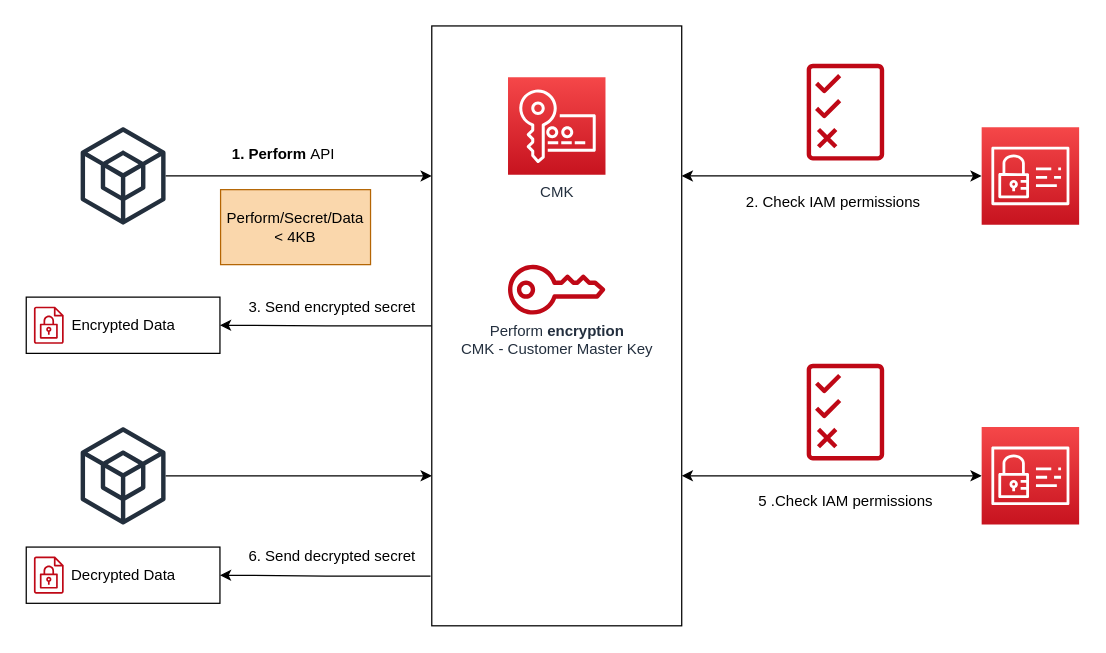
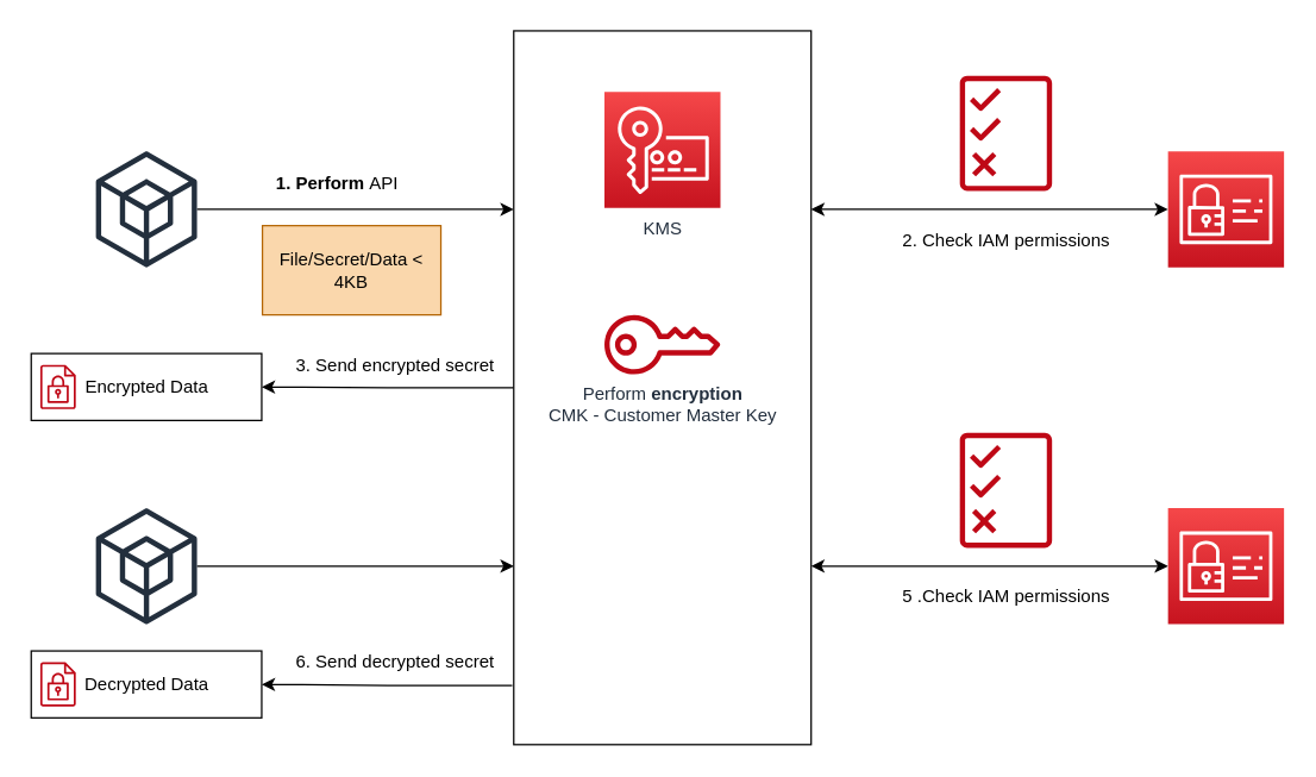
- <mxCell id="8" value="CMK" style="sketch=0;points=[[0,0,0],[0.25,0,0],[0.5,0,0],[0.75,0,0],[1,0,0],[0,1,0],[0.25,1,0],[0.5,1,0],[0.75,1,0],[1,1,0],[0,0.25,0],[0,0.5,0],[0,0.75,0],[1,0.25,0],[1,0.5,0],[1,0.75,0]];outlineConnect=0;fontColor=#232F3E;gradientColor=#F54749;gradientDirection=north;fillColor=#C7131F;strokeColor=#ffffff;dashed=0;verticalLabelPosition=bottom;verticalAlign=top;align=center;html=1;fontSize=12;fontStyle=0;aspect=fixed;shape=mxgraph.aws4.resourceIcon;resIcon=mxgraph.aws4.key_management_service;" vertex="1" parent="1"><mxGeometry x="406" y="61" width="78" height="78" as="geometry" /></mxCell>
+ <mxCell id="8" value="KMS" style="sketch=0;points=[[0,0,0],[0.25,0,0],[0.5,0,0],[0.75,0,0],[1,0,0],[0,1,0],[0.25,1,0],[0.5,1,0],[0.75,1,0],[1,1,0],[0,0.25,0],[0,0.5,0],[0,0.75,0],[1,0.25,0],[1,0.5,0],[1,0.75,0]];outlineConnect=0;fontColor=#232F3E;gradientColor=#F54749;gradientDirection=north;fillColor=#C7131F;strokeColor=#ffffff;dashed=0;verticalLabelPosition=bottom;verticalAlign=top;align=center;html=1;fontSize=12;fontStyle=0;aspect=fixed;shape=mxgraph.aws4.resourceIcon;resIcon=mxgraph.aws4.key_management_service;" vertex="1" parent="1"><mxGeometry x="406" y="61" width="78" height="78" as="geometry" /></mxCell>
- <mxCell id="14" value="2. Check IAM permissions" style="text;html=1;align=center;verticalAlign=middle;resizable=0;points=[];autosize=1;strokeColor=none;fillColor=none;" vertex="1" parent="1"><mxGeometry x="586" y="146" width="160" height="30" as="geometry" /></mxCell>
+ <mxCell id="14" value="2. Check IAM permissions" style="text;html=1;align=center;verticalAlign=middle;resizable=0;points=[];autosize=1;strokeColor=none;fillColor=none;" vertex="1" parent="1"><mxGeometry x="596" y="146" width="160" height="30" as="geometry" /></mxCell>
- <mxCell id="19" value="Perform/Secret/Data &amp;lt; 4KB" style="whiteSpace=wrap;html=1;fillColor=#fad7ac;strokeColor=#b46504;" vertex="1" parent="1"><mxGeometry x="176" y="151" width="120" height="60" as="geometry" /></mxCell>
+ <mxCell id="19" value="File/Secret/Data &amp;lt; 4KB" style="whiteSpace=wrap;html=1;fillColor=#fad7ac;strokeColor=#b46504;" vertex="1" parent="1"><mxGeometry x="176" y="151" width="120" height="60" as="geometry" /></mxCell>
